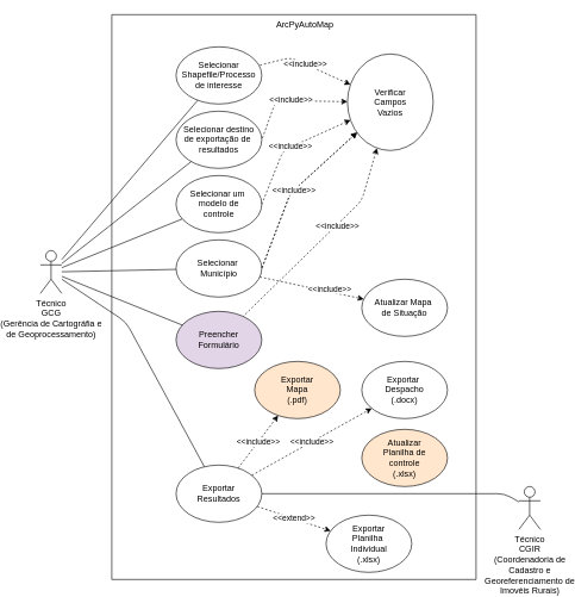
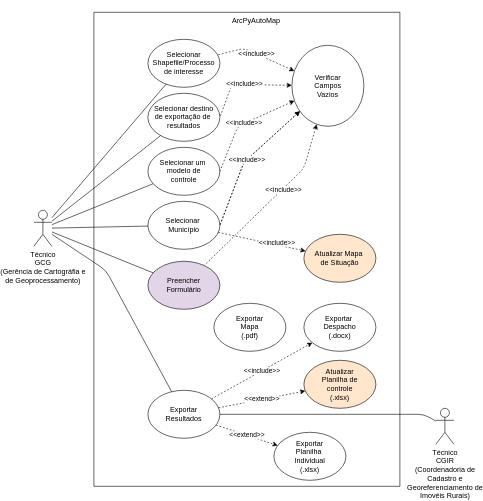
- <mxCell id="28" value="Atualizar Mapa&amp;nbsp;&lt;br&gt;de Situação" style="ellipse;whiteSpace=wrap;html=1;" parent="2" vertex="1"><mxGeometry x="350" y="370" width="120" height="80" as="geometry" /></mxCell>
+ <mxCell id="28" value="Atualizar Mapa&amp;nbsp;&lt;br&gt;de Situação" style="ellipse;whiteSpace=wrap;html=1;fillColor=#ffe6cc;" parent="2" vertex="1"><mxGeometry x="350" y="370" width="120" height="80" as="geometry" /></mxCell>
- <mxCell id="25" value="Exportar&lt;br&gt;Mapa&lt;br&gt;(.pdf)" style="ellipse;whiteSpace=wrap;html=1;fillColor=#ffe6cc;" parent="2" vertex="1"><mxGeometry x="200" y="485" width="120" height="80" as="geometry" /></mxCell>
+ <mxCell id="25" value="Exportar&lt;br&gt;Mapa&lt;br&gt;(.pdf)" style="ellipse;whiteSpace=wrap;html=1;" parent="2" vertex="1"><mxGeometry x="200" y="485" width="120" height="80" as="geometry" /></mxCell>
- <mxCell id="6" value="&amp;lt;&amp;lt;include&amp;gt;&amp;gt;" style="edgeStyle=none;html=1;dashed=1;startArrow=none;startFill=0;endArrow=classic;endFill=1;" parent="2" source="7" target="25" edge="1"><mxGeometry relative="1" as="geometry"><mxPoint x="702" y="346" as="targetPoint" /></mxGeometry></mxCell>
+ <mxCell id="5" value="&amp;lt;&amp;lt;extend&amp;gt;&amp;gt;" style="edgeStyle=none;html=1;dashed=1;startArrow=none;startFill=0;endArrow=classic;endFill=1;" parent="2" source="7" target="27" edge="1"><mxGeometry relative="1" as="geometry" /></mxCell>
